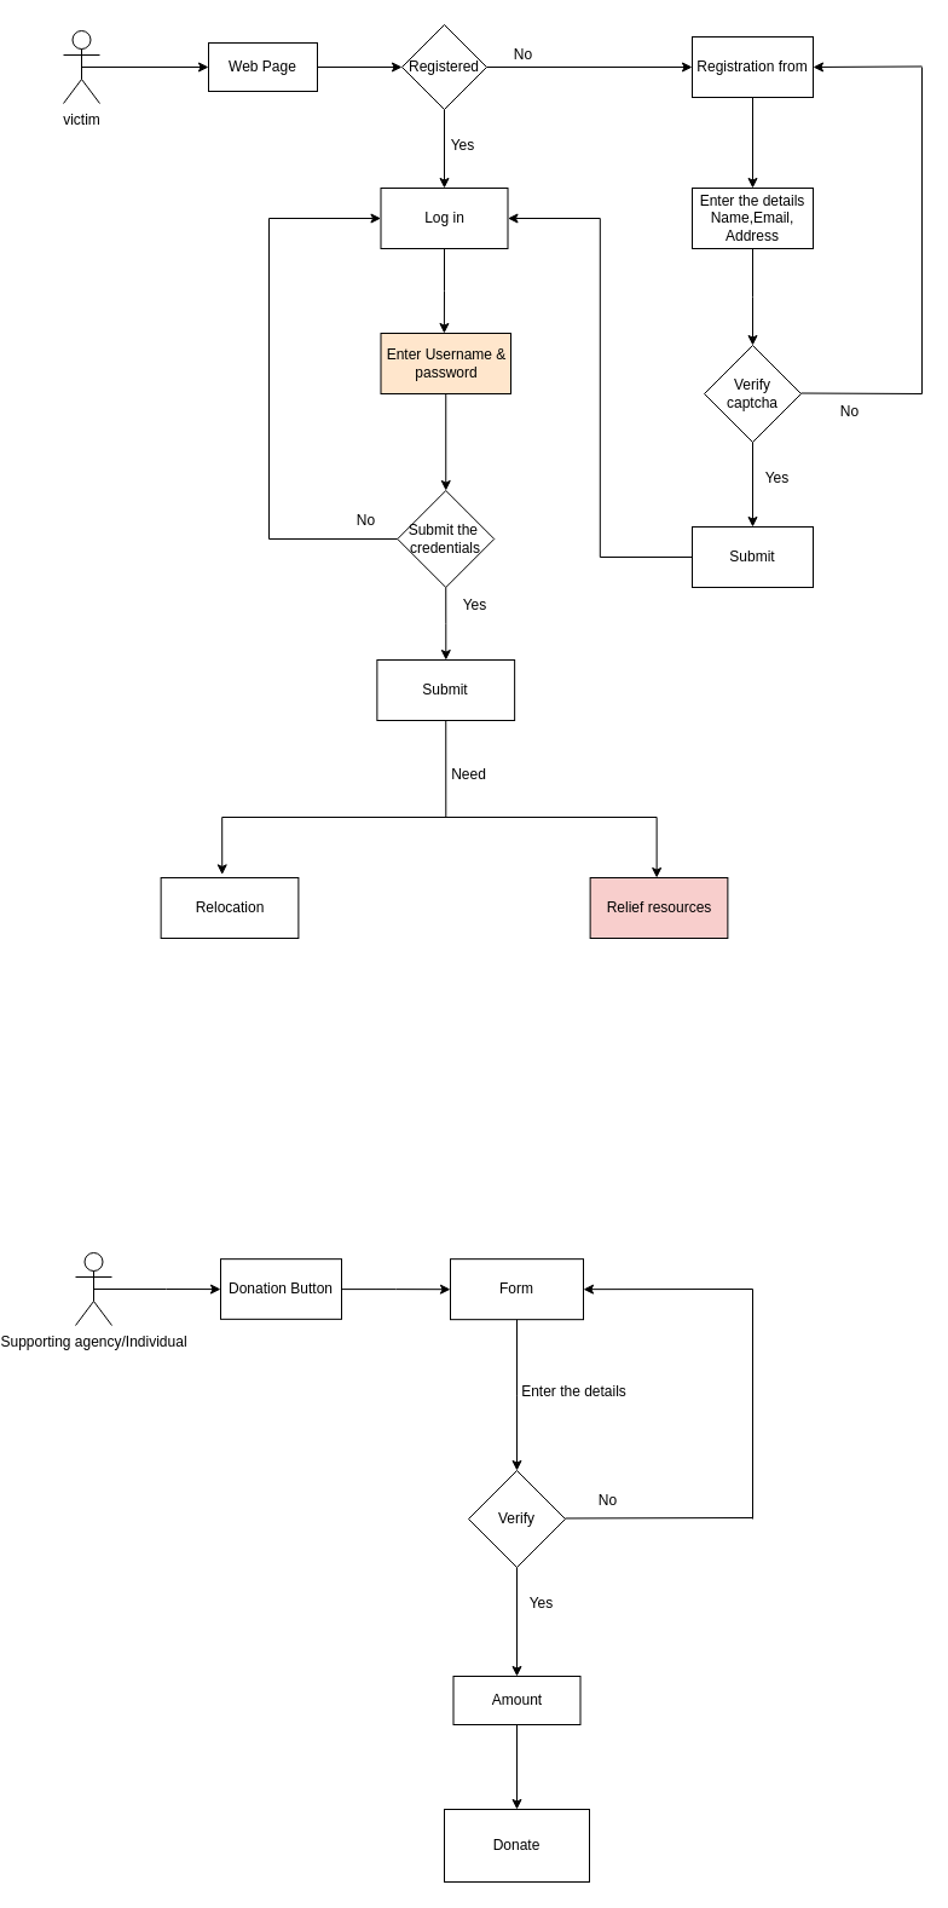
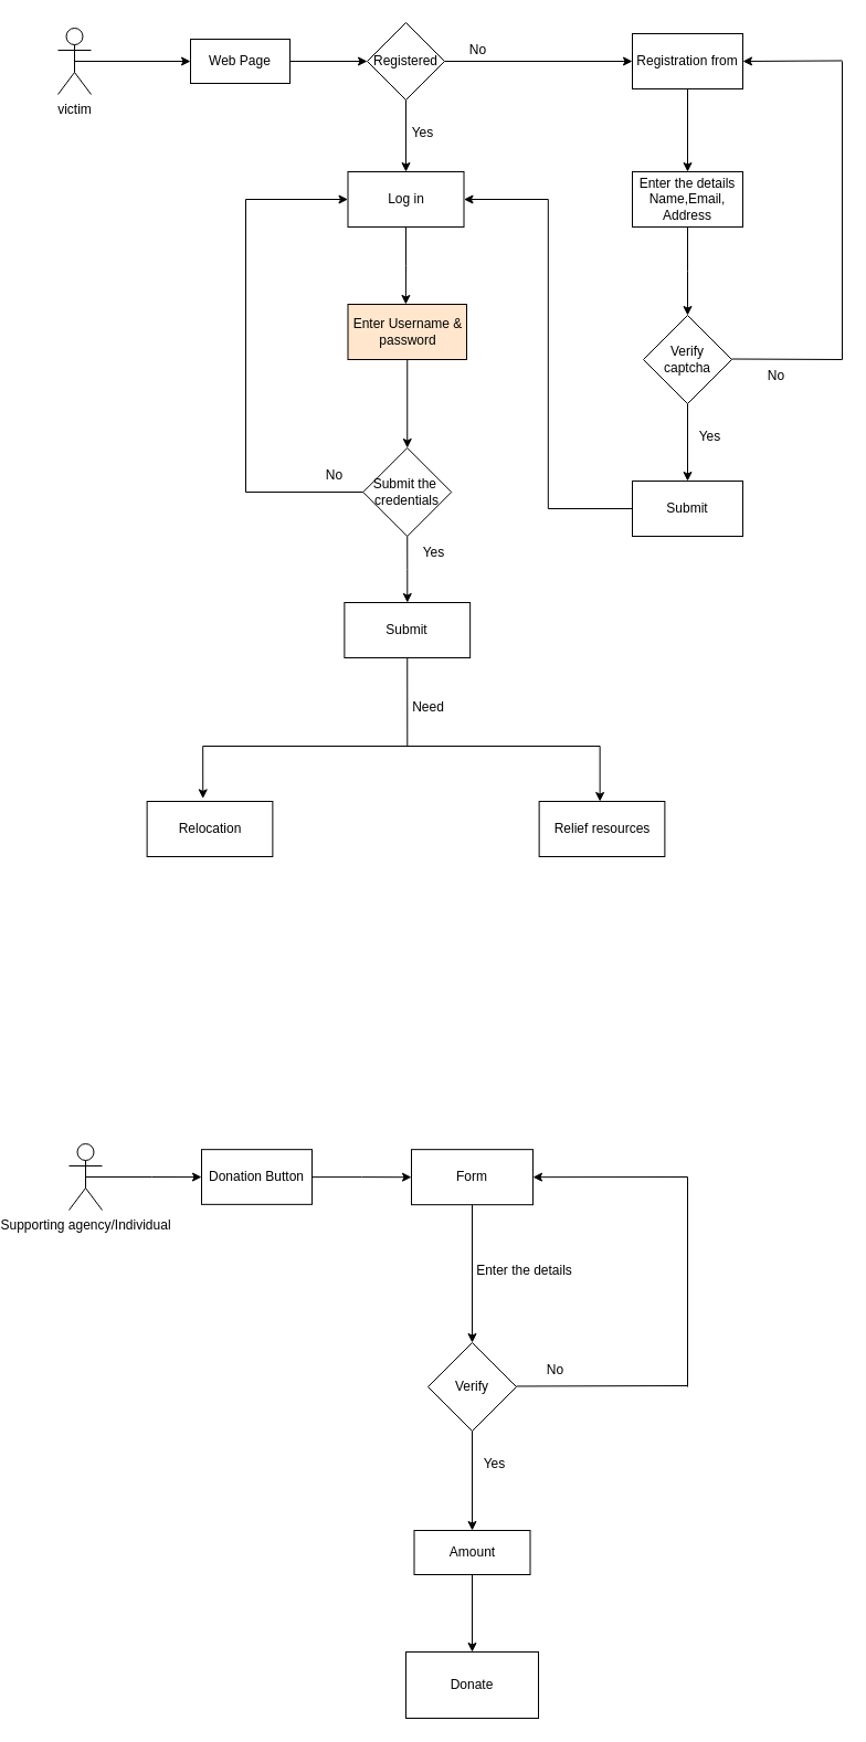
- <mxCell id="53" value="Relief resources" style="rounded=0;whiteSpace=wrap;html=1;fillColor=#f8cecc;" vertex="1" parent="1"><mxGeometry x="455.63" y="725" width="113.75" height="50" as="geometry" /></mxCell>
+ <mxCell id="53" value="Relief resources" style="rounded=0;whiteSpace=wrap;html=1;" vertex="1" parent="1"><mxGeometry x="455.63" y="725" width="113.75" height="50" as="geometry" /></mxCell>
